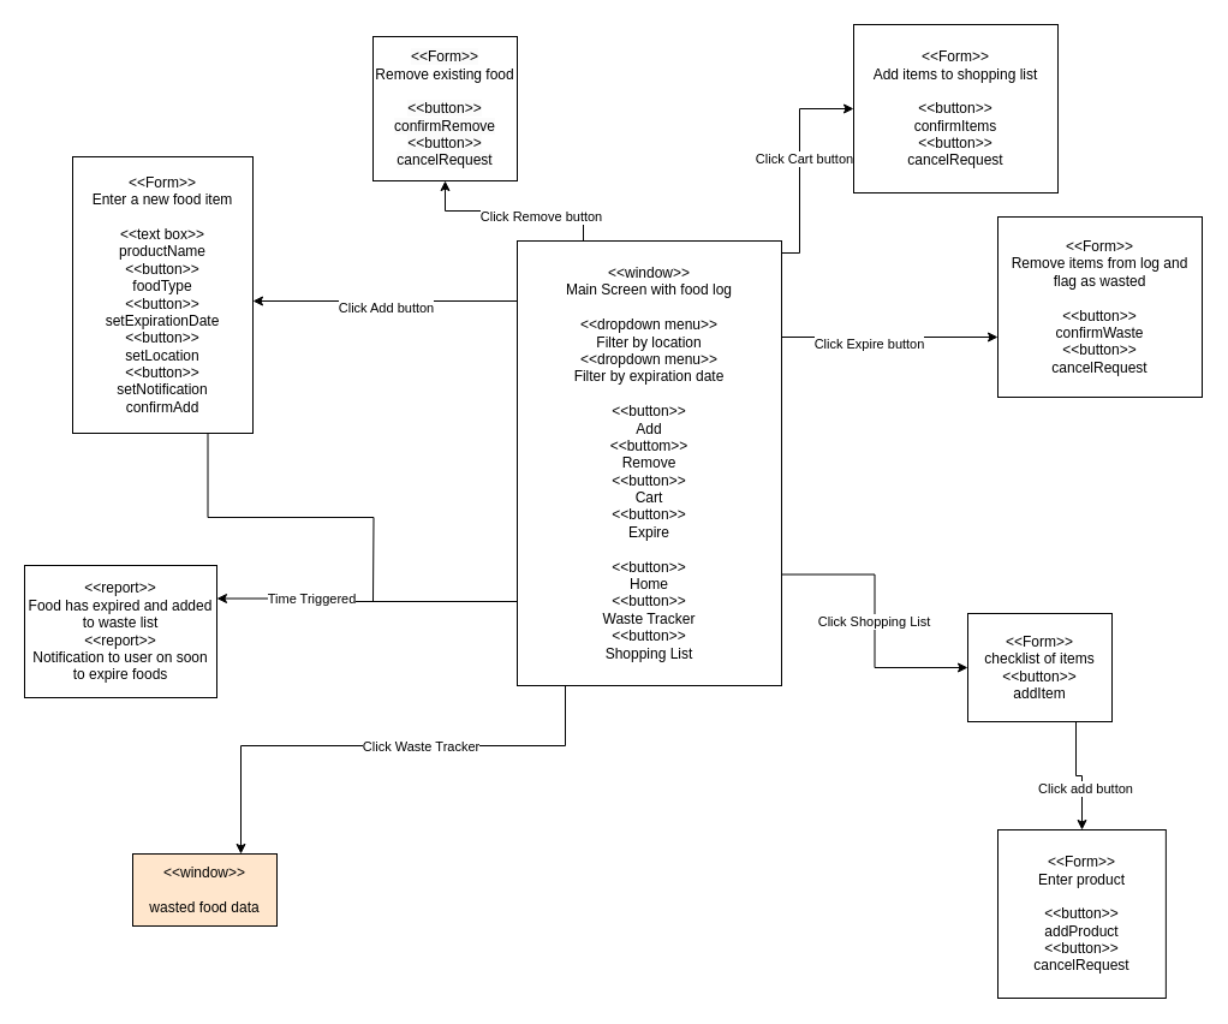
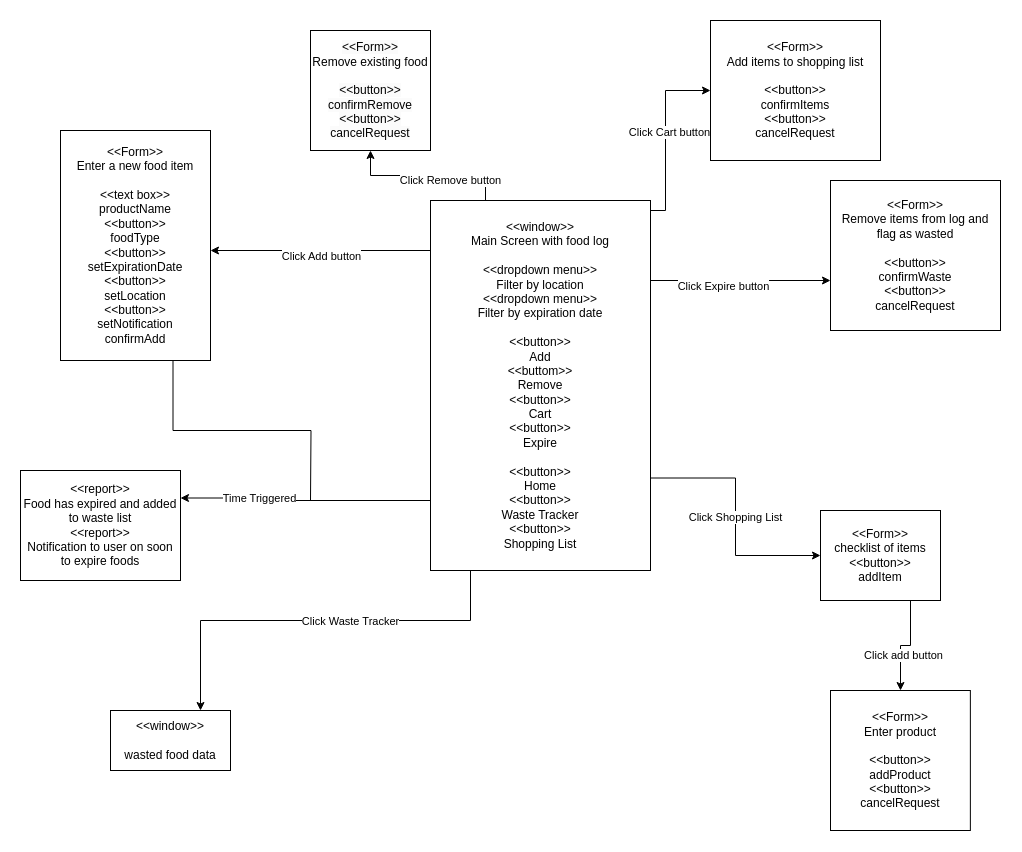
- <mxCell id="25" value="&amp;lt;&amp;lt;Form&amp;gt;&amp;gt;&lt;br&gt;checklist of items&lt;br&gt;&amp;lt;&amp;lt;button&amp;gt;&amp;gt;&lt;br&gt;addItem" style="rounded=0;whiteSpace=wrap;html=1;" parent="1" vertex="1"><mxGeometry x="805" y="510" width="120" height="90" as="geometry" /></mxCell>
+ <mxCell id="25" value="&amp;lt;&amp;lt;Form&amp;gt;&amp;gt;&lt;br&gt;checklist of items&lt;br&gt;&amp;lt;&amp;lt;button&amp;gt;&amp;gt;&lt;br&gt;addItem" style="rounded=0;whiteSpace=wrap;html=1;" parent="1" vertex="1"><mxGeometry x="820" y="510" width="120" height="90" as="geometry" /></mxCell>
- <mxCell id="22" value="&amp;lt;&amp;lt;window&amp;gt;&amp;gt;&lt;br&gt;&lt;br&gt;wasted food data" style="rounded=0;whiteSpace=wrap;html=1;fillColor=#ffe6cc;" parent="1" vertex="1"><mxGeometry x="110" y="710" width="120" height="60" as="geometry" /></mxCell>
+ <mxCell id="22" value="&amp;lt;&amp;lt;window&amp;gt;&amp;gt;&lt;br&gt;&lt;br&gt;wasted food data" style="rounded=0;whiteSpace=wrap;html=1;" parent="1" vertex="1"><mxGeometry x="110" y="710" width="120" height="60" as="geometry" /></mxCell>
